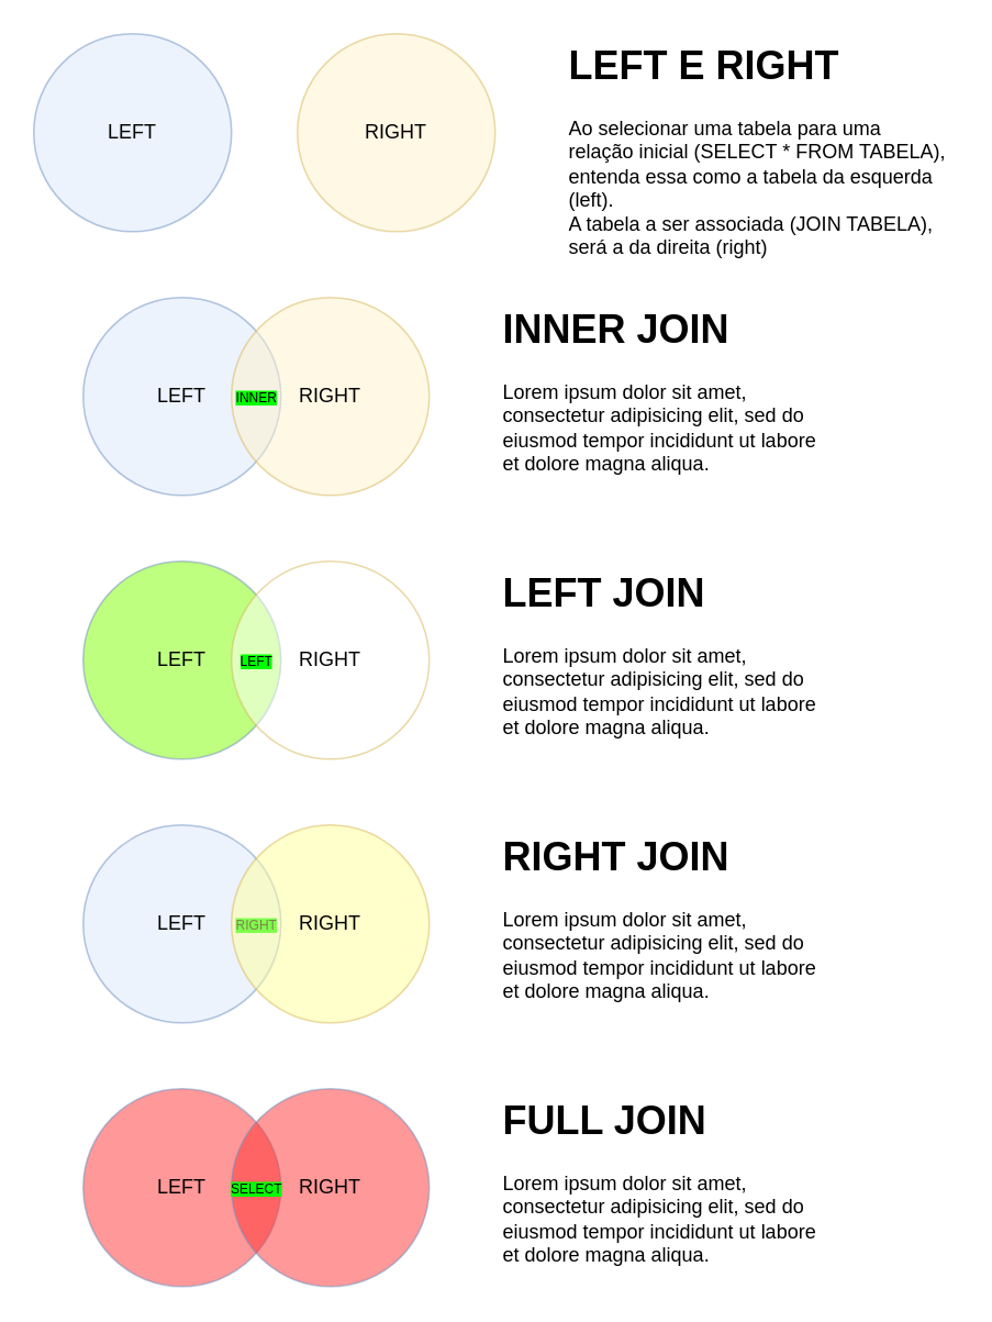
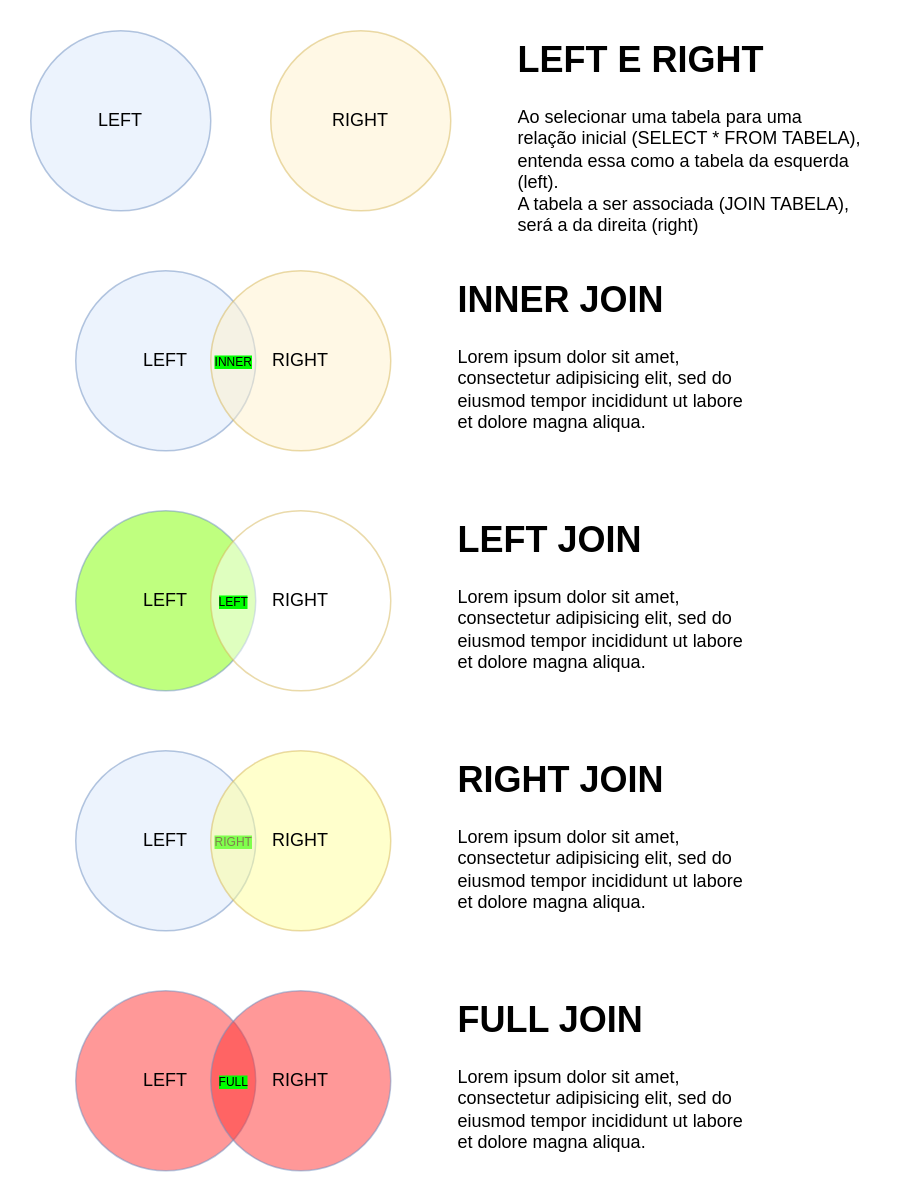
- <mxCell id="19" value="&lt;span style=&quot;font-size: 8px; background-color: rgb(0, 255, 0);&quot;&gt;SELECT&lt;/span&gt;" style="text;html=1;align=center;verticalAlign=middle;resizable=0;points=[];autosize=1;strokeColor=none;fillColor=none;" vertex="1" parent="1"><mxGeometry x="135" y="705" width="40" height="30" as="geometry" /></mxCell>
+ <mxCell id="19" value="&lt;span style=&quot;font-size: 8px; background-color: rgb(0, 255, 0);&quot;&gt;FULL&lt;/span&gt;" style="text;html=1;align=center;verticalAlign=middle;resizable=0;points=[];autosize=1;strokeColor=none;fillColor=none;" vertex="1" parent="1"><mxGeometry x="135" y="705" width="40" height="30" as="geometry" /></mxCell>
